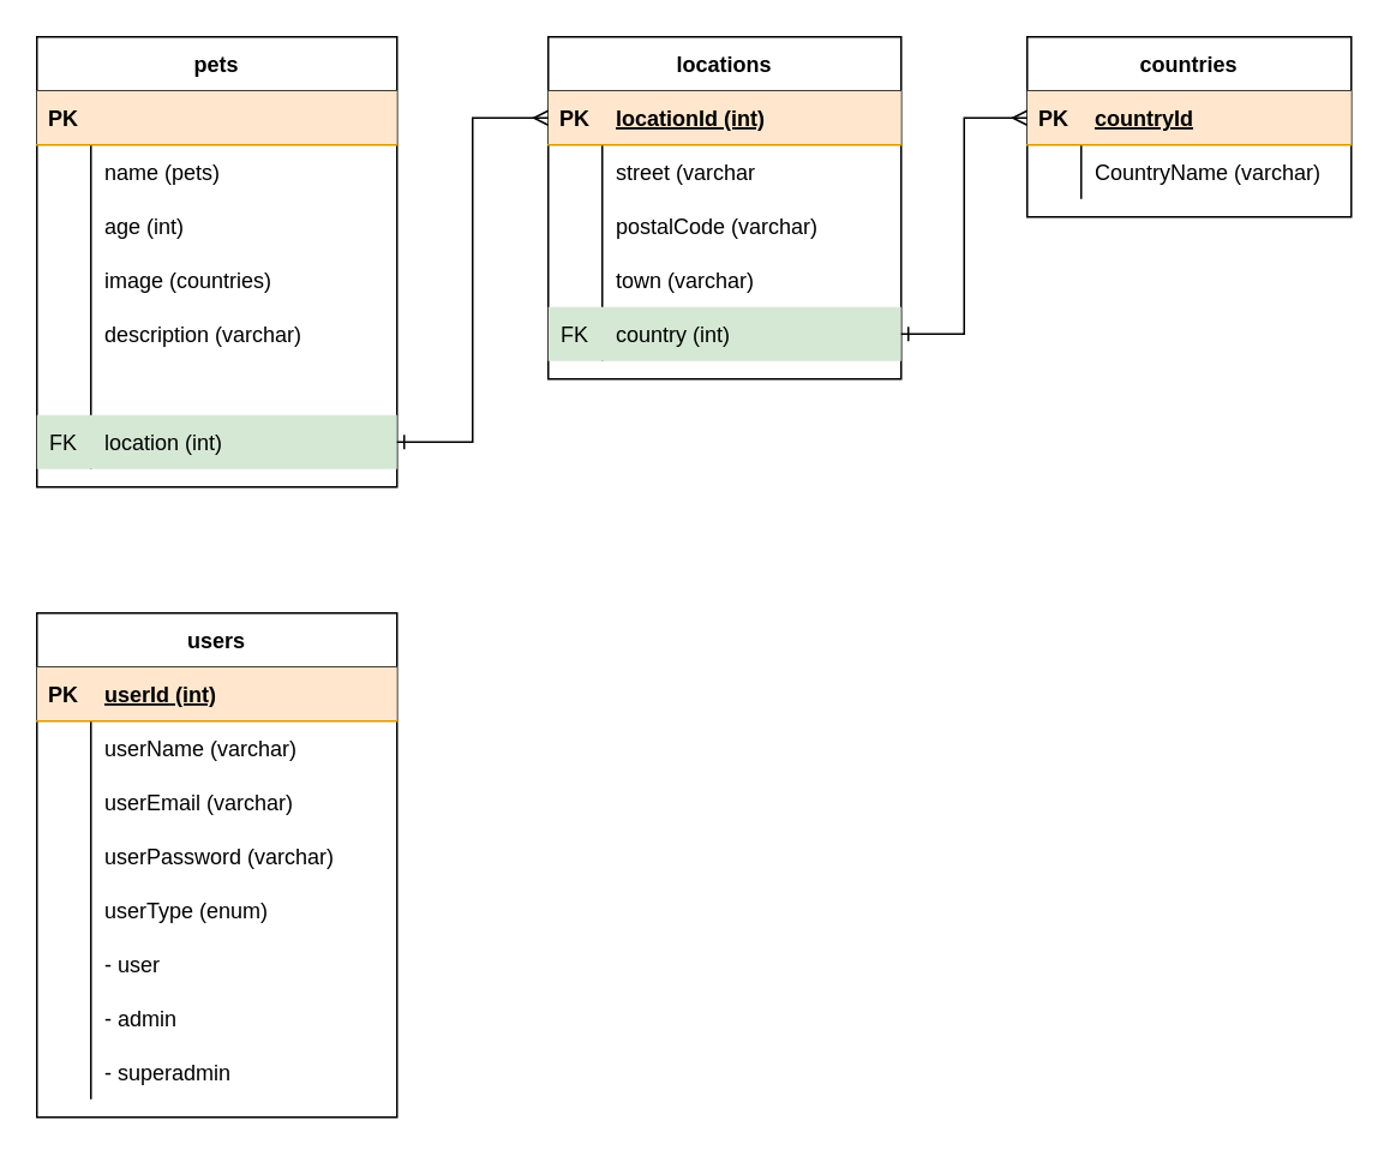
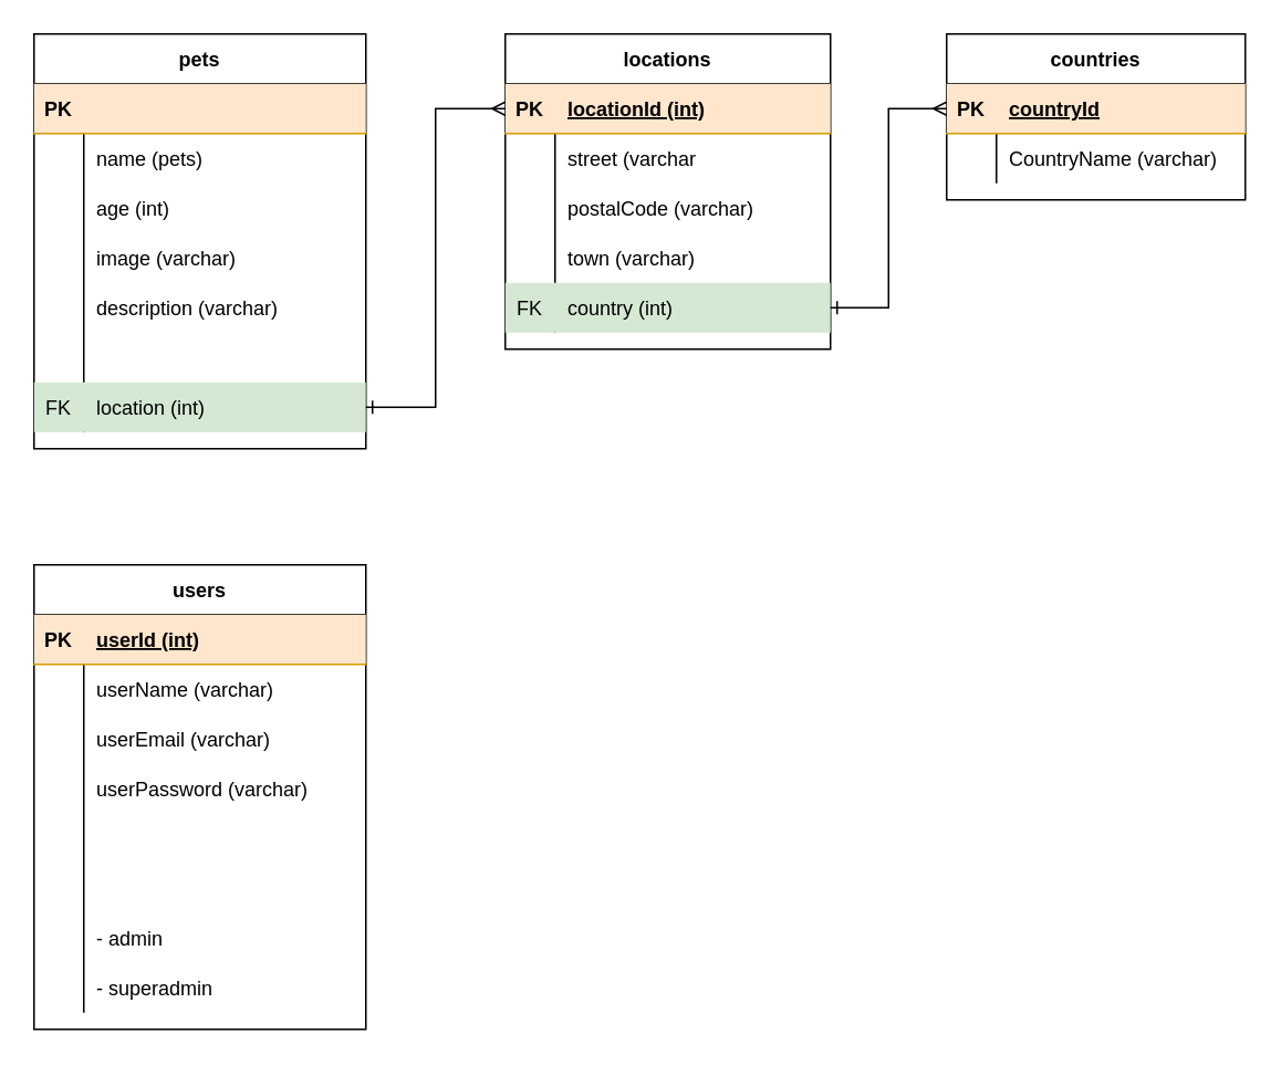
- <mxCell id="13" value="image (countries)" style="shape=partialRectangle;connectable=0;fillColor=none;top=0;left=0;bottom=0;right=0;align=left;spacingLeft=6;overflow=hidden;" vertex="1" parent="11"><mxGeometry x="30" width="170" height="30" as="geometry" /></mxCell>
+ <mxCell id="13" value="image (varchar)" style="shape=partialRectangle;connectable=0;fillColor=none;top=0;left=0;bottom=0;right=0;align=left;spacingLeft=6;overflow=hidden;" vertex="1" parent="11"><mxGeometry x="30" width="170" height="30" as="geometry" /></mxCell>
- <mxCell id="62" value="userType (enum)" style="shape=partialRectangle;connectable=0;fillColor=none;top=0;left=0;bottom=0;right=0;align=left;spacingLeft=6;overflow=hidden;" vertex="1" parent="60"><mxGeometry x="30" width="170" height="30" as="geometry" /></mxCell>
- <mxCell id="65" value="- user" style="shape=partialRectangle;connectable=0;fillColor=none;top=0;left=0;bottom=0;right=0;align=left;spacingLeft=6;overflow=hidden;" vertex="1" parent="63"><mxGeometry x="30" width="170" height="30" as="geometry" /></mxCell>
